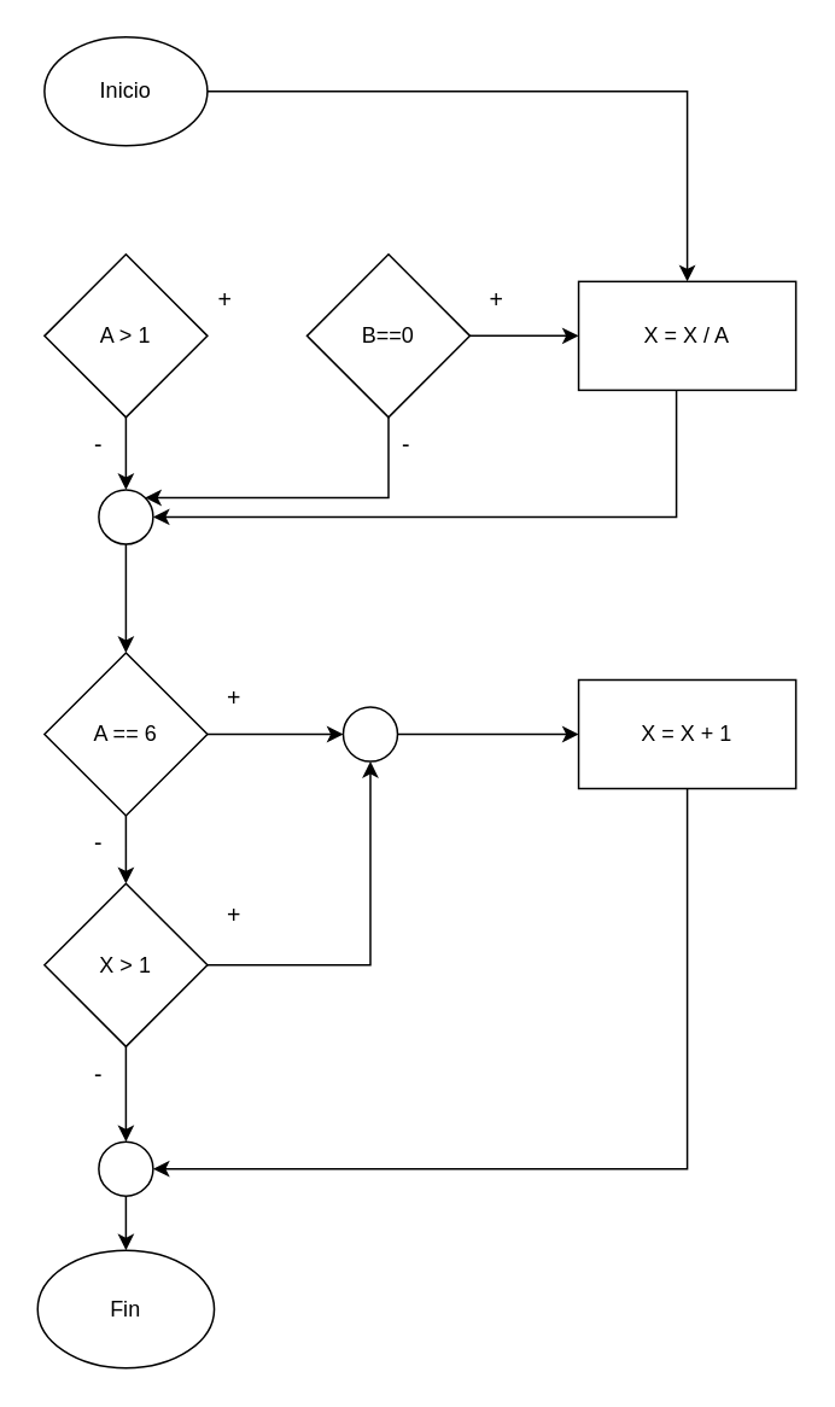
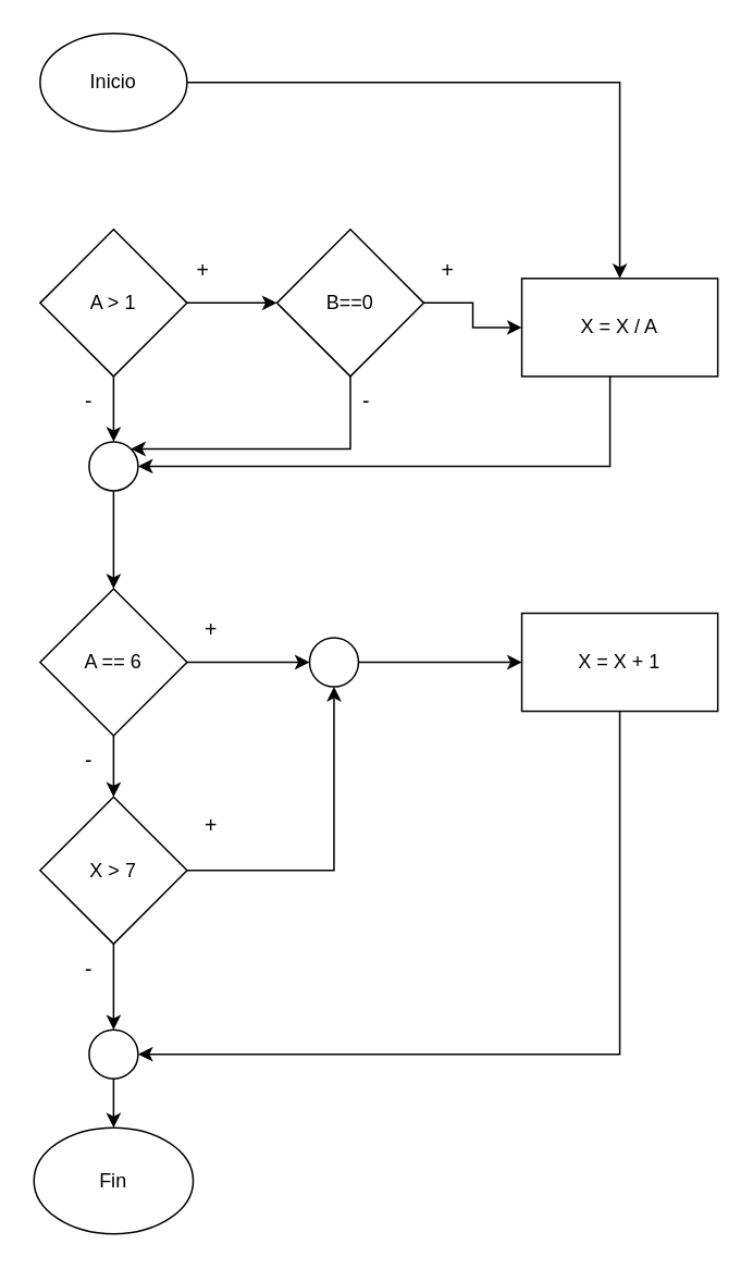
+ <mxCell id="6" style="edgeStyle=orthogonalEdgeStyle;rounded=0;orthogonalLoop=1;jettySize=auto;html=1;fontFamily=Helvetica;fontSize=13;strokeColor=#000000;" edge="1" parent="1" source="7" target="21"><mxGeometry relative="1" as="geometry" /></mxCell>
- <mxCell id="12" value="X = X / A" style="rounded=0;whiteSpace=wrap;html=1;" vertex="1" parent="1"><mxGeometry x="319" y="155" width="120" height="60" as="geometry" /></mxCell>
+ <mxCell id="12" value="X = X / A" style="rounded=0;whiteSpace=wrap;html=1;" vertex="1" parent="1"><mxGeometry x="319" y="170" width="120" height="60" as="geometry" /></mxCell>
- <mxCell id="26" value="X &amp;gt; 1" style="rhombus;whiteSpace=wrap;html=1;" vertex="1" parent="1"><mxGeometry x="24" y="487.5" width="90" height="90" as="geometry" /></mxCell>
+ <mxCell id="26" value="X &amp;gt; 7" style="rhombus;whiteSpace=wrap;html=1;" vertex="1" parent="1"><mxGeometry x="24" y="487.5" width="90" height="90" as="geometry" /></mxCell>
